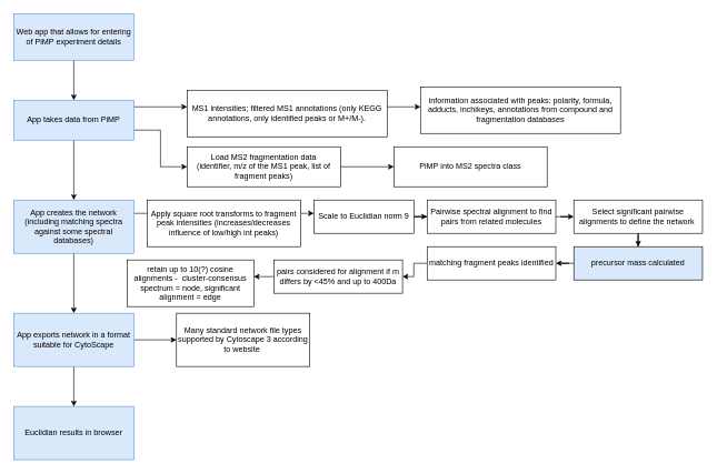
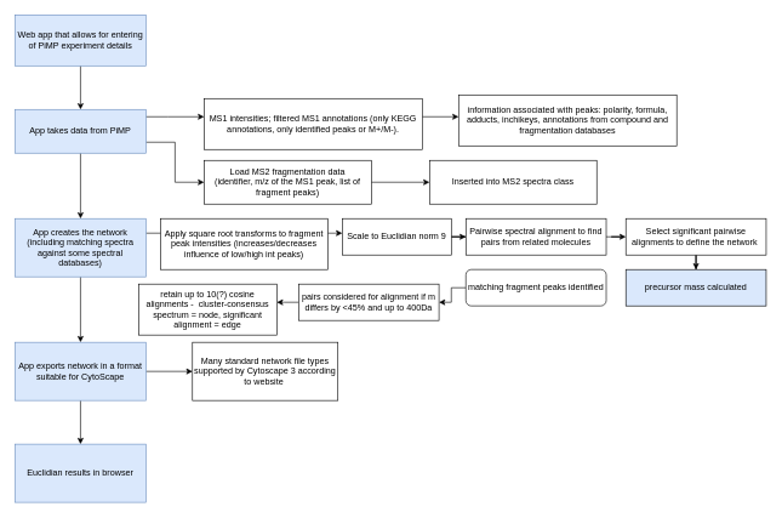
- <mxCell id="36" value="PiMP into MS2 spectra class" style="rounded=0;whiteSpace=wrap;html=1;" vertex="1" parent="1"><mxGeometry x="590" y="220" width="230" height="60" as="geometry" /></mxCell>
+ <mxCell id="36" value="Inserted into MS2 spectra class" style="rounded=0;whiteSpace=wrap;html=1;" vertex="1" parent="1"><mxGeometry x="590" y="220" width="230" height="60" as="geometry" /></mxCell>
- <mxCell id="25" value="matching fragment peaks identified" style="rounded=0;whiteSpace=wrap;html=1;" vertex="1" parent="1"><mxGeometry x="640" y="370" width="193" height="50" as="geometry" /></mxCell>
+ <mxCell id="25" value="matching fragment peaks identified" style="whiteSpace=wrap;html=1;rounded=1;" vertex="1" parent="1"><mxGeometry x="640" y="370" width="193" height="50" as="geometry" /></mxCell>
- <mxCell id="22" value="" style="edgeStyle=orthogonalEdgeStyle;rounded=0;orthogonalLoop=1;jettySize=auto;html=1;" edge="1" parent="1" source="23" target="25"><mxGeometry relative="1" as="geometry" /></mxCell>
